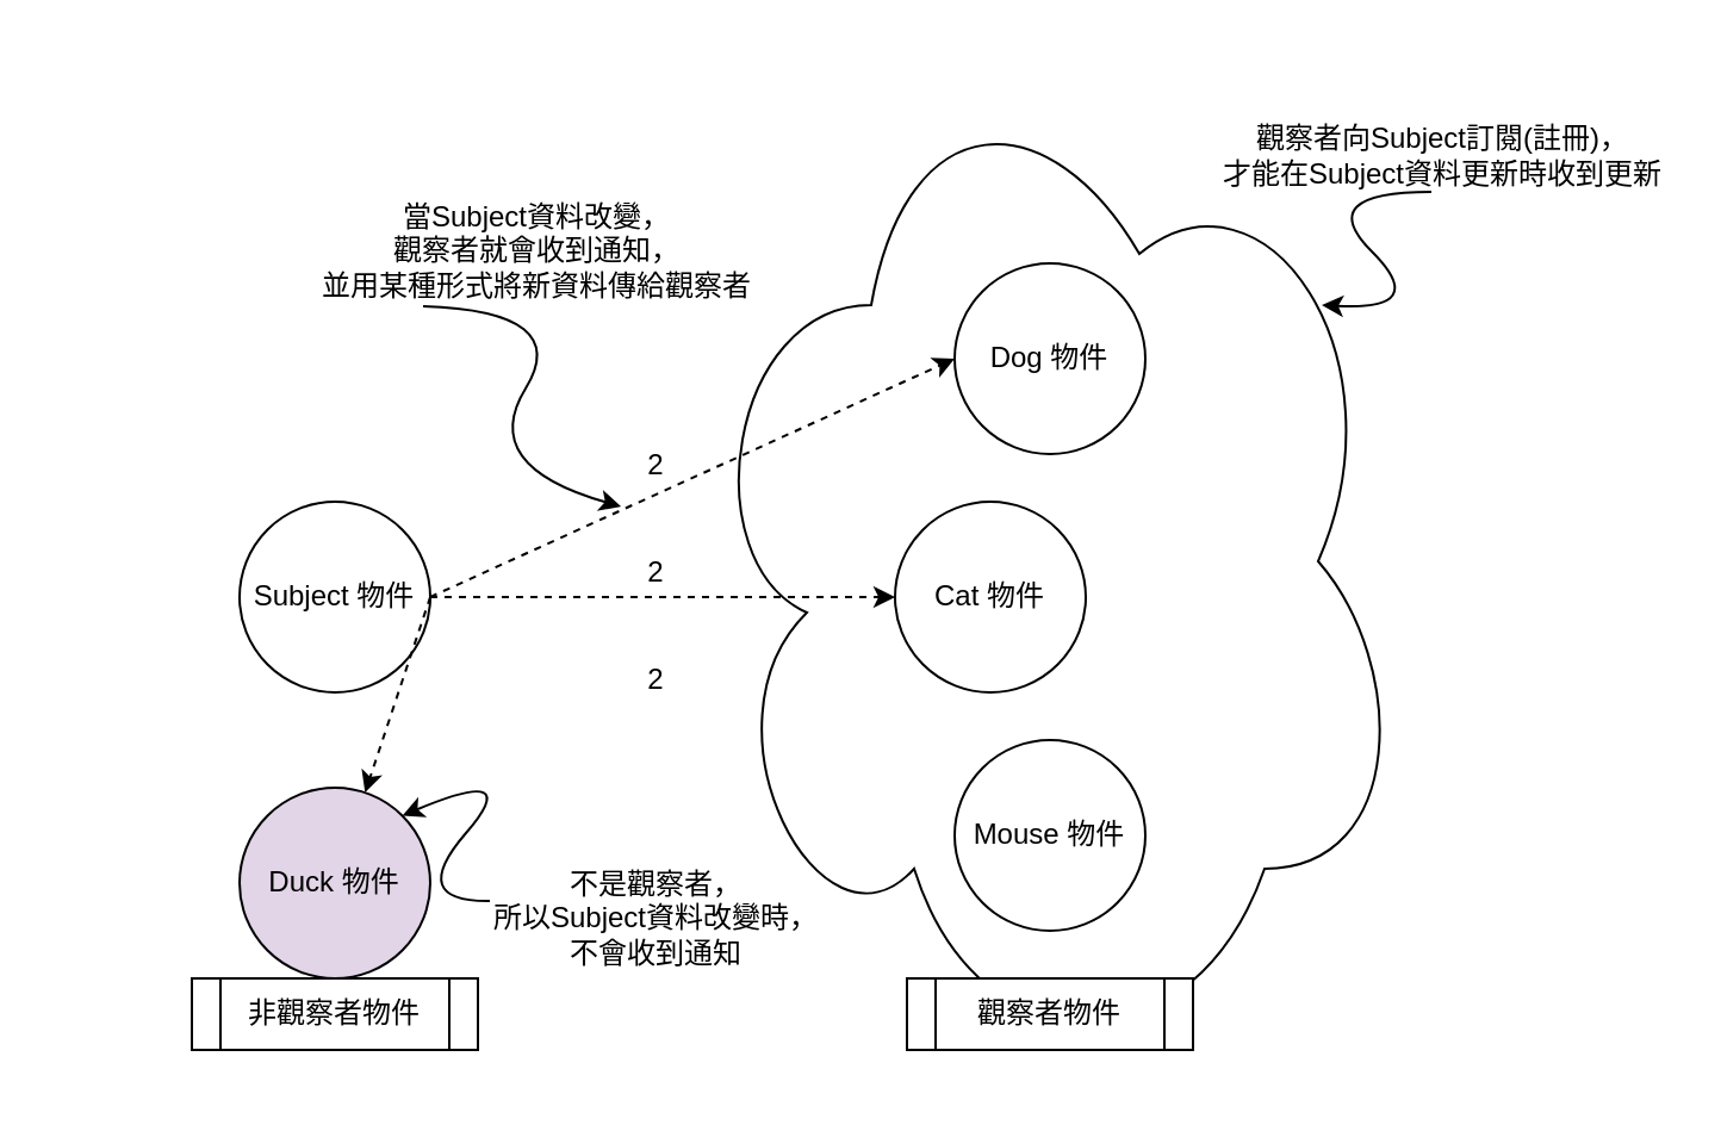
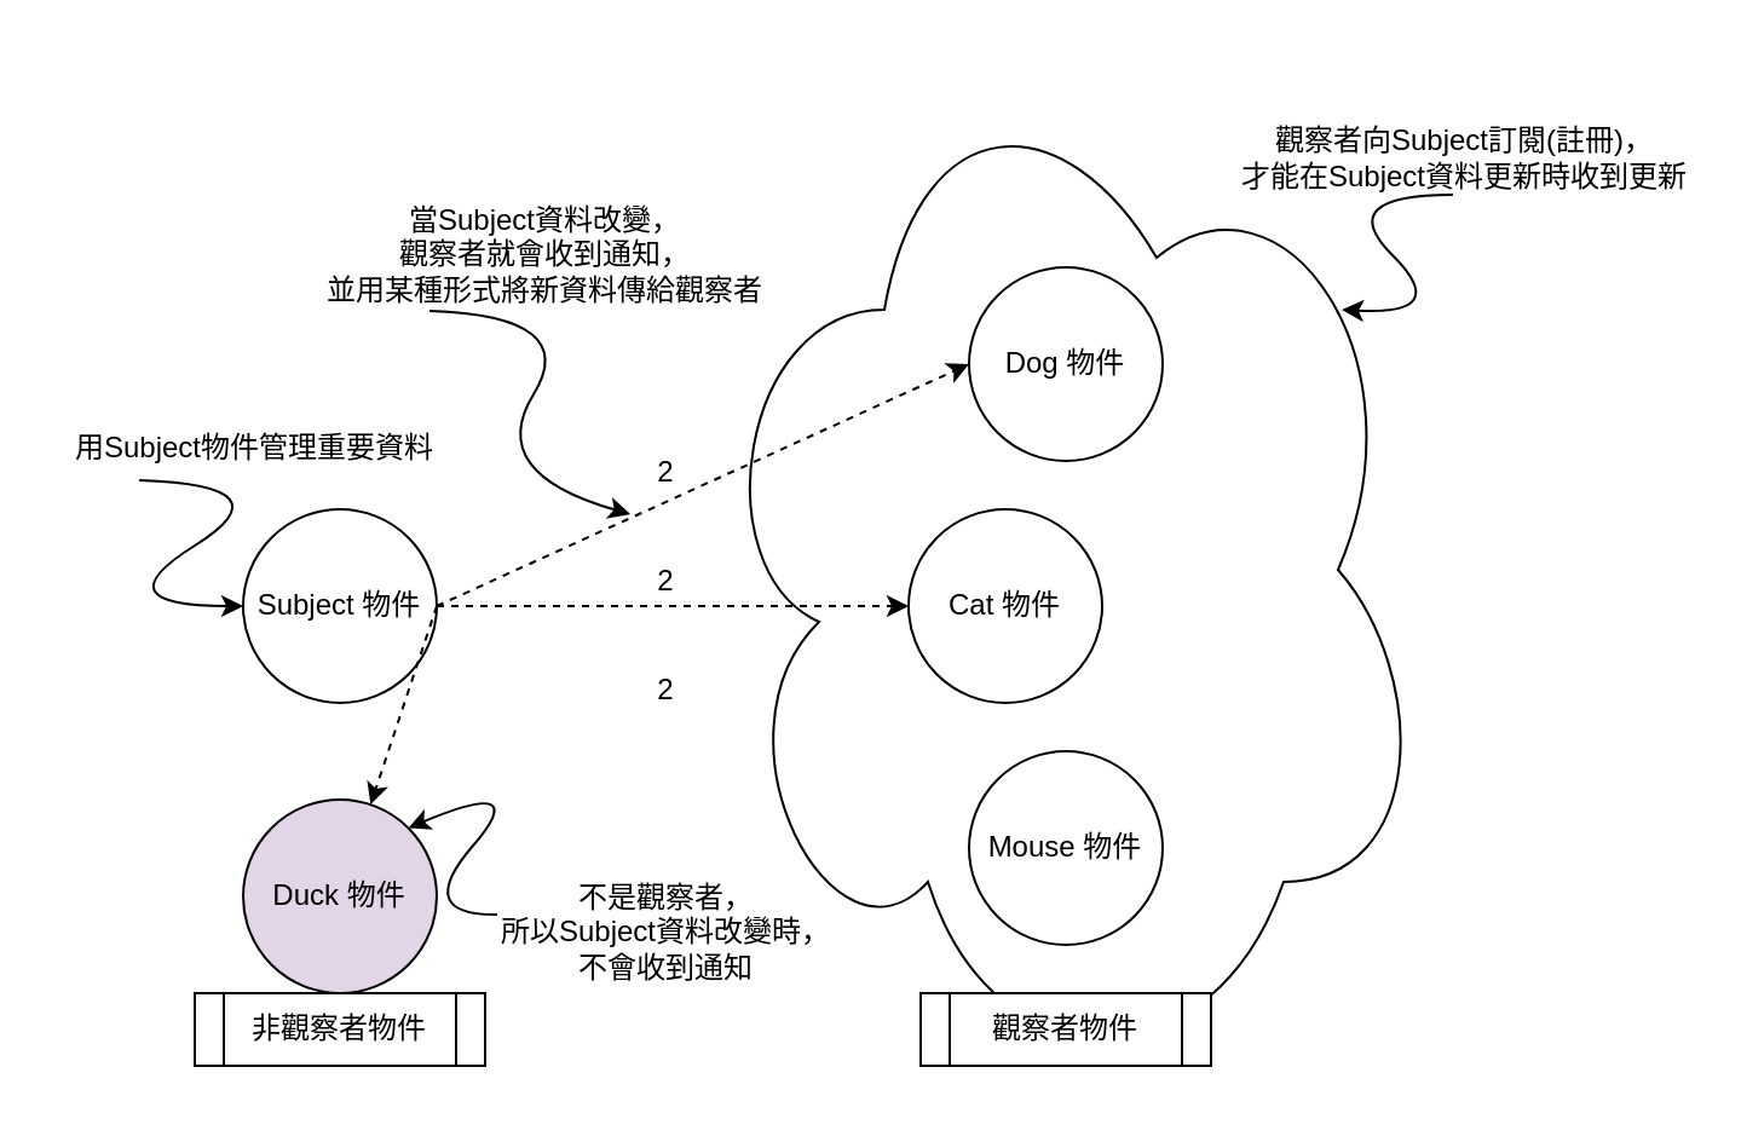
+ <mxCell id="4" value="用Subject物件管理重要資料" style="text;html=1;align=center;verticalAlign=middle;whiteSpace=wrap;rounded=0;" vertex="1" parent="1"><mxGeometry x="20" y="170" width="170" height="30" as="geometry" /></mxCell>
+ <mxCell id="20" value="" style="curved=1;endArrow=classic;html=1;rounded=0;entryX=0;entryY=0.5;entryDx=0;entryDy=0;exitX=0.218;exitY=0.933;exitDx=0;exitDy=0;exitPerimeter=0;" edge="1" parent="1" source="4" target="3"><mxGeometry width="50" height="50" relative="1" as="geometry"><mxPoint x="60" y="190" as="sourcePoint" /><mxPoint x="110" y="150" as="targetPoint" /><Array as="points"><mxPoint x="120" y="200" /><mxPoint x="40" y="250" /></Array></mxGeometry></mxCell>
